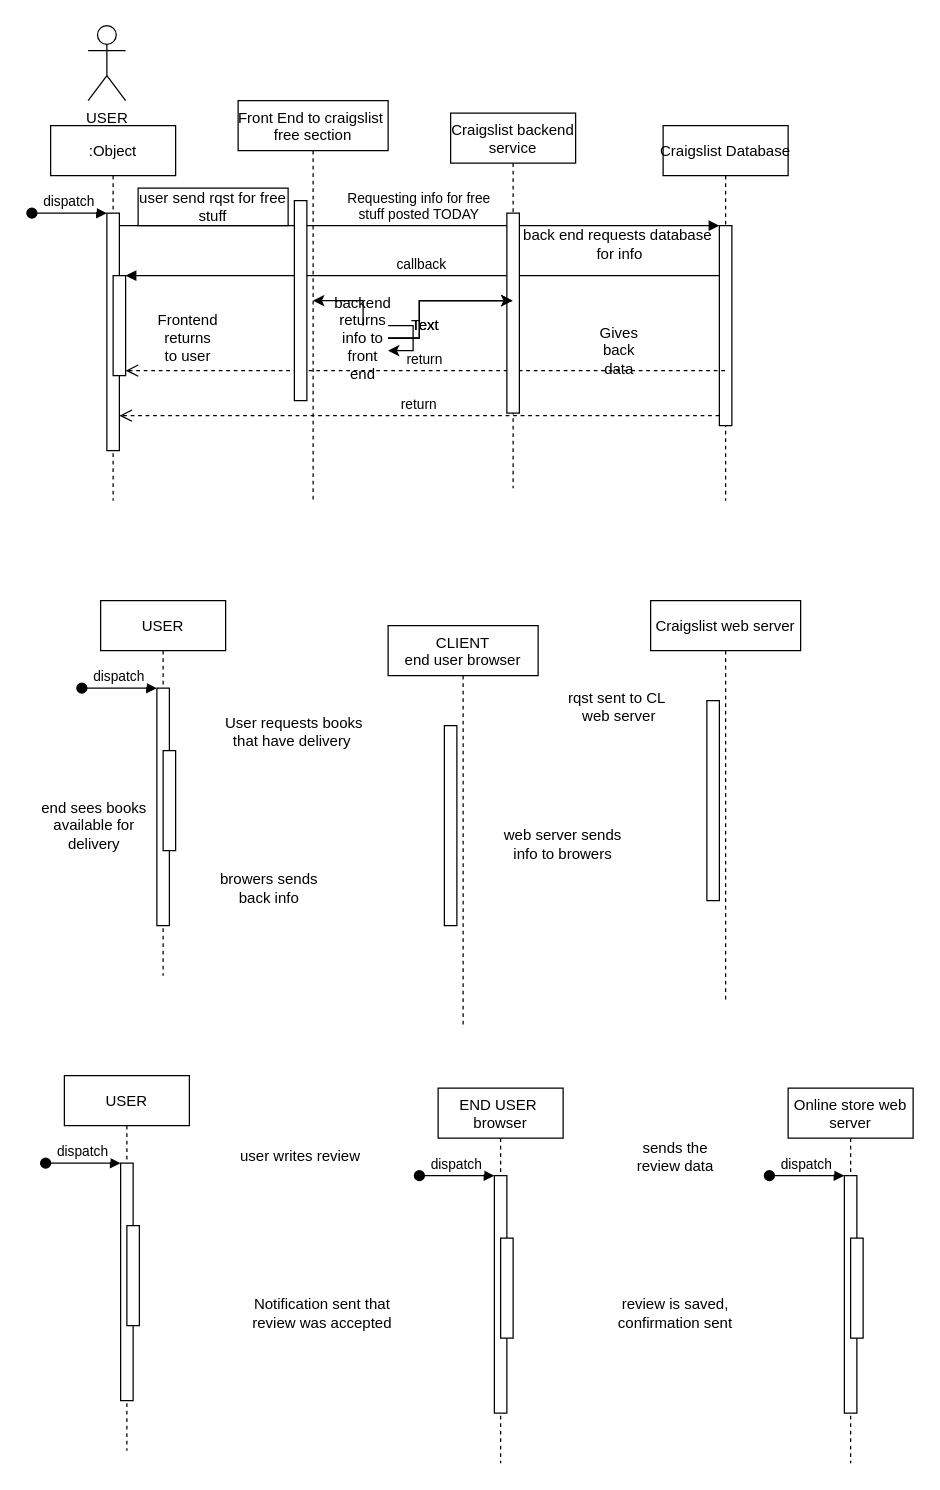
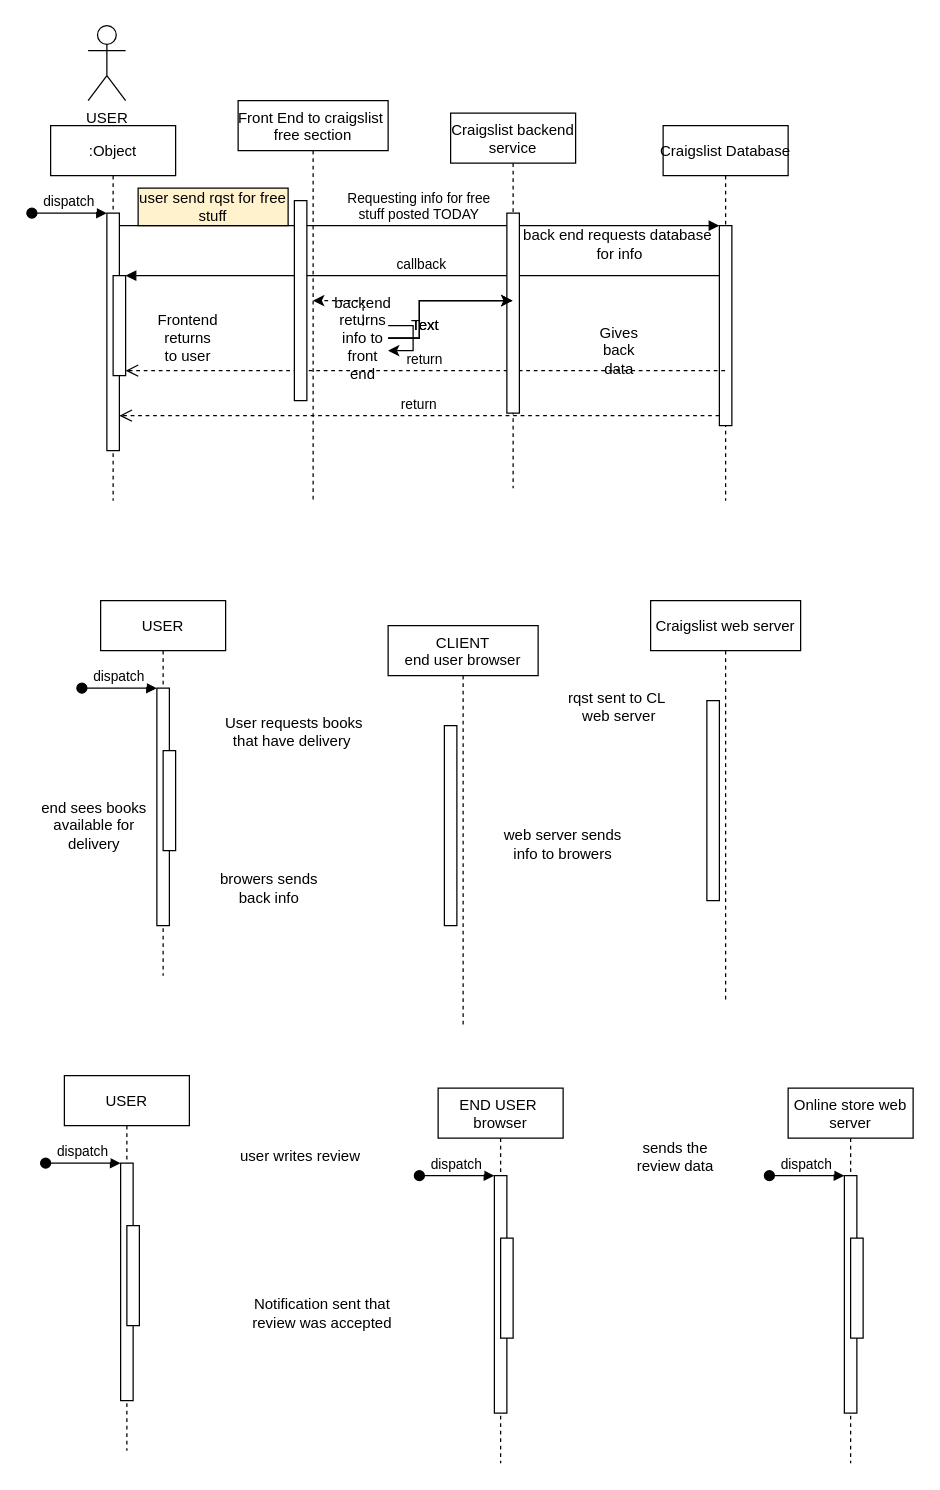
- <mxCell id="18" value="user send rqst for free stuff" style="rounded=0;whiteSpace=wrap;html=1;" vertex="1" parent="1"><mxGeometry x="110" y="150" width="120" height="30" as="geometry" /></mxCell>
+ <mxCell id="18" value="user send rqst for free stuff" style="rounded=0;whiteSpace=wrap;html=1;fillColor=#fff2cc;" vertex="1" parent="1"><mxGeometry x="110" y="150" width="120" height="30" as="geometry" /></mxCell>
- <mxCell id="22" value="" style="edgeStyle=orthogonalEdgeStyle;rounded=0;orthogonalLoop=1;jettySize=auto;html=1;" edge="1" parent="1" source="24" target="13"><mxGeometry relative="1" as="geometry" /></mxCell>
+ <mxCell id="22" value="" style="edgeStyle=orthogonalEdgeStyle;rounded=0;orthogonalLoop=1;jettySize=auto;html=1;dashed=1;" edge="1" parent="1" source="24" target="13"><mxGeometry relative="1" as="geometry" /></mxCell>
- <mxCell id="56" value="review is saved, confirmation sent" style="text;html=1;strokeColor=none;fillColor=none;align=center;verticalAlign=middle;whiteSpace=wrap;rounded=0;" vertex="1" parent="1"><mxGeometry x="470" y="1010" width="140" height="80" as="geometry" /></mxCell>
